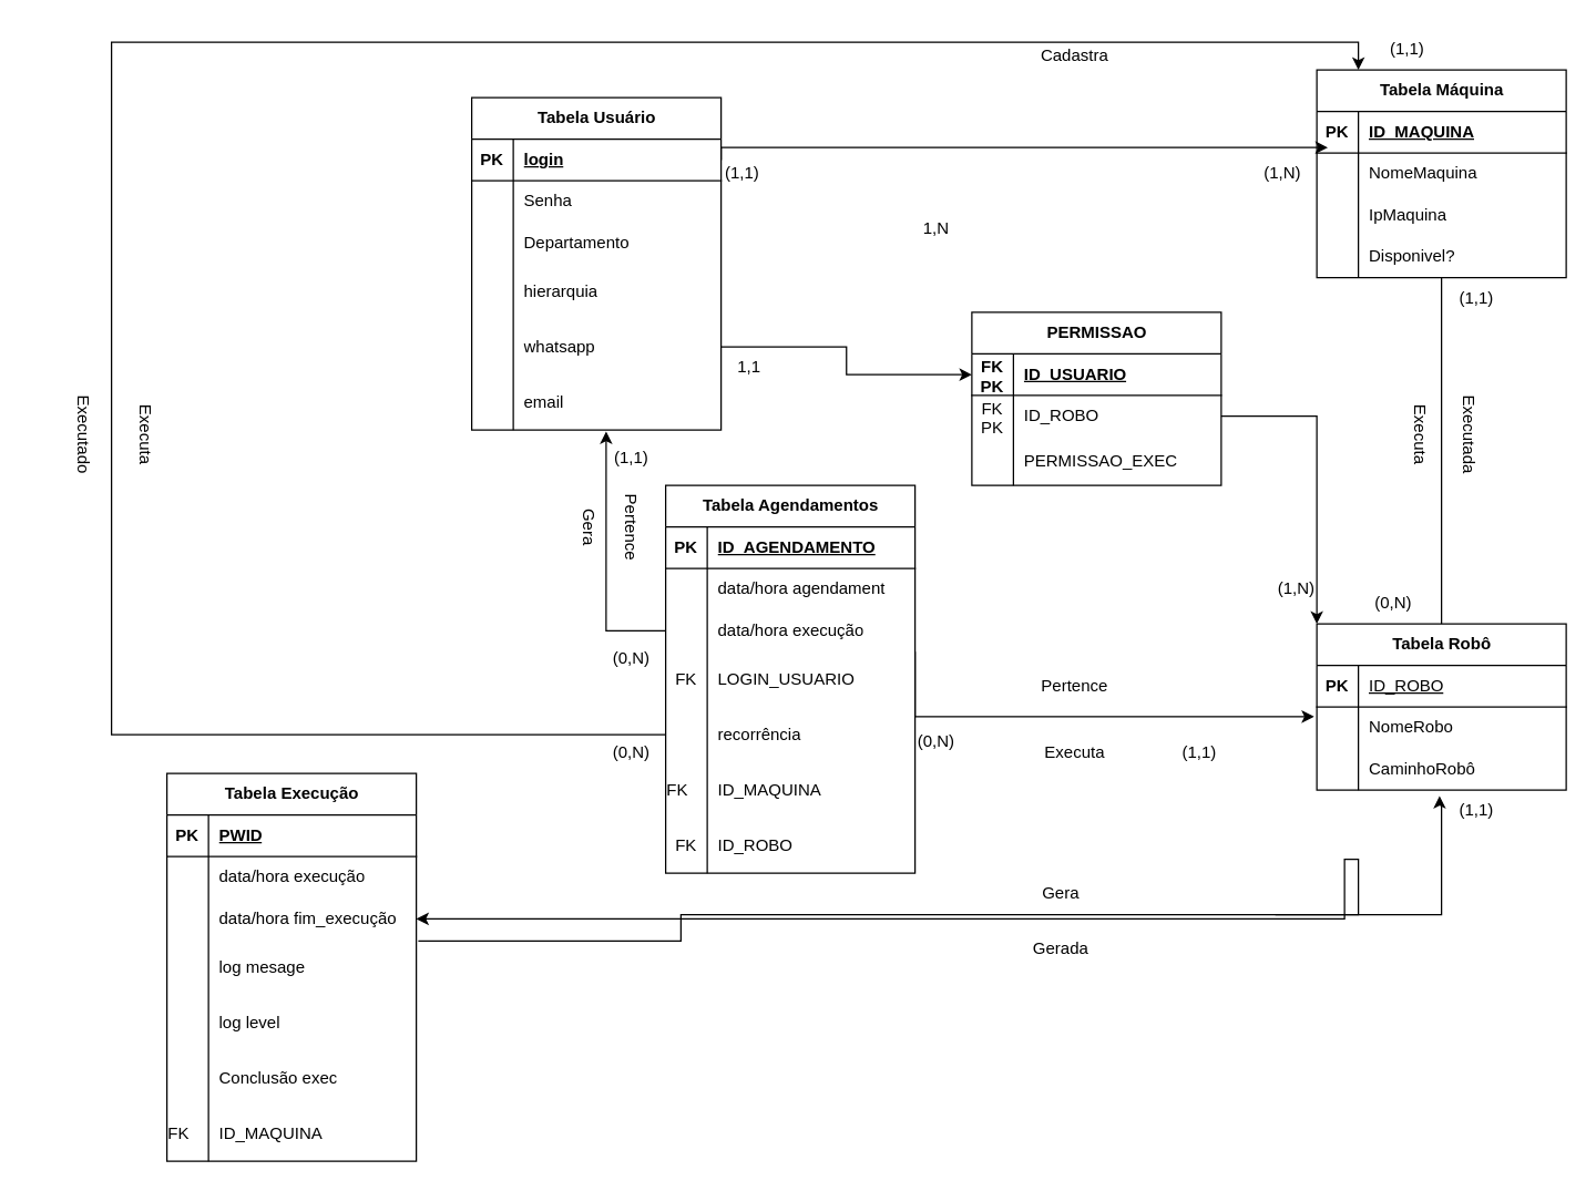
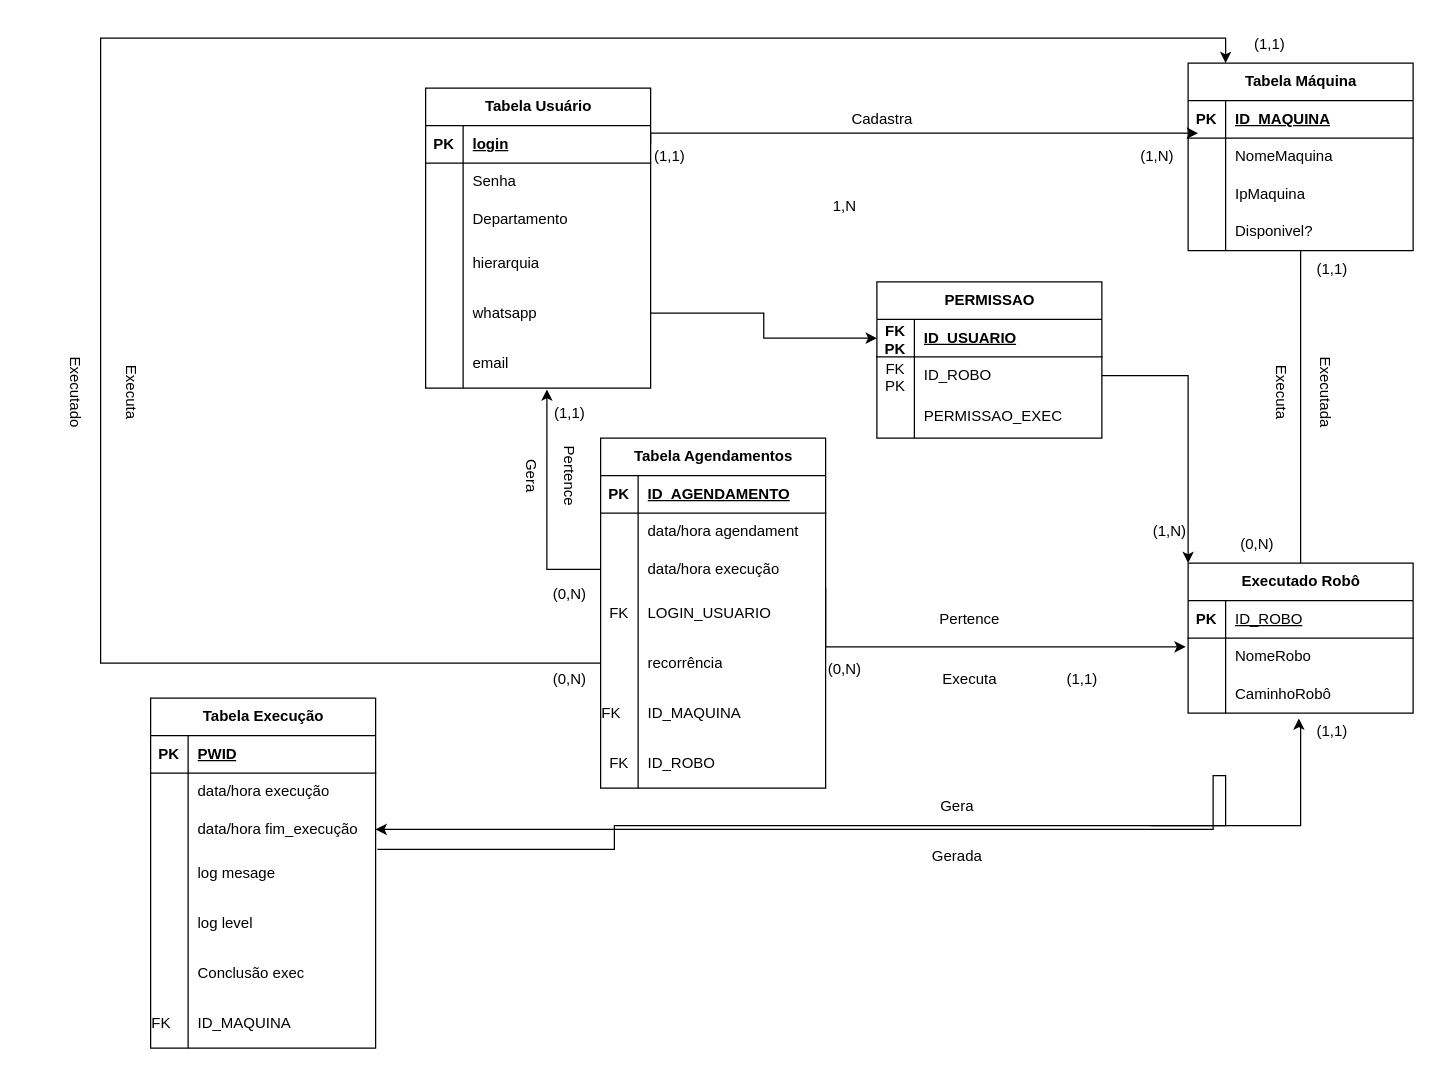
- <mxCell id="90" value="Cadastra" style="text;html=1;align=center;verticalAlign=middle;resizable=0;points=[];autosize=1;strokeColor=none;fillColor=none;" parent="1" vertex="1"><mxGeometry x="740" y="25" width="70" height="30" as="geometry" /></mxCell>
+ <mxCell id="90" value="Cadastra" style="text;html=1;align=center;verticalAlign=middle;resizable=0;points=[];autosize=1;strokeColor=none;fillColor=none;" parent="1" vertex="1"><mxGeometry x="670" y="80" width="70" height="30" as="geometry" /></mxCell>
- <mxCell id="130" value="1,1" style="text;html=1;align=center;verticalAlign=middle;resizable=0;points=[];autosize=1;strokeColor=none;fillColor=none;" vertex="1" parent="1"><mxGeometry x="520" y="250" width="40" height="30" as="geometry" /></mxCell>
- <mxCell id="35" value="Tabela Robô" style="shape=table;startSize=30;container=1;collapsible=1;childLayout=tableLayout;fixedRows=1;rowLines=0;fontStyle=1;align=center;resizeLast=1;html=1;" parent="1" vertex="1"><mxGeometry x="950" y="450" width="180" height="120" as="geometry"><mxRectangle x="850" y="450" width="110" height="30" as="alternateBounds" /></mxGeometry></mxCell>
+ <mxCell id="35" value="Executado Robô" style="shape=table;startSize=30;container=1;collapsible=1;childLayout=tableLayout;fixedRows=1;rowLines=0;fontStyle=1;align=center;resizeLast=1;html=1;" parent="1" vertex="1"><mxGeometry x="950" y="450" width="180" height="120" as="geometry"><mxRectangle x="850" y="450" width="110" height="30" as="alternateBounds" /></mxGeometry></mxCell>
